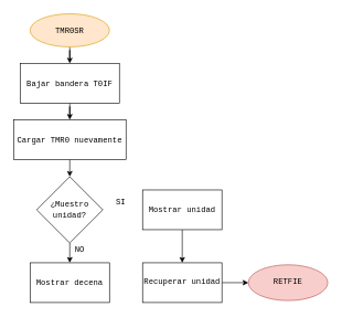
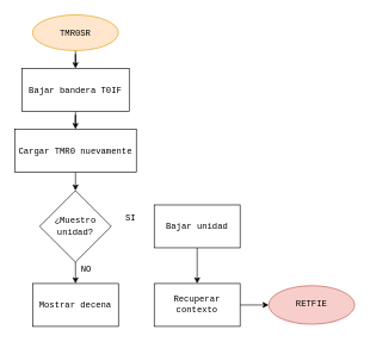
- <mxCell id="11" value="&lt;font face=&quot;Courier New&quot;&gt;Mostrar unidad&lt;/font&gt;" style="rounded=0;whiteSpace=wrap;html=1;" parent="1" vertex="1"><mxGeometry x="215" y="286" width="120" height="60" as="geometry" /></mxCell>
+ <mxCell id="11" value="&lt;font face=&quot;Courier New&quot;&gt;Bajar unidad&lt;/font&gt;" style="rounded=0;whiteSpace=wrap;html=1;" parent="1" vertex="1"><mxGeometry x="215" y="286" width="120" height="60" as="geometry" /></mxCell>
- <mxCell id="16" value="Recuperar unidad&lt;br&gt;" style="rounded=0;whiteSpace=wrap;html=1;fontFamily=Courier New;" parent="1" vertex="1"><mxGeometry x="215" y="396" width="120" height="60" as="geometry" /></mxCell>
+ <mxCell id="16" value="Recuperar contexto&lt;br&gt;" style="rounded=0;whiteSpace=wrap;html=1;fontFamily=Courier New;" parent="1" vertex="1"><mxGeometry x="215" y="396" width="120" height="60" as="geometry" /></mxCell>
